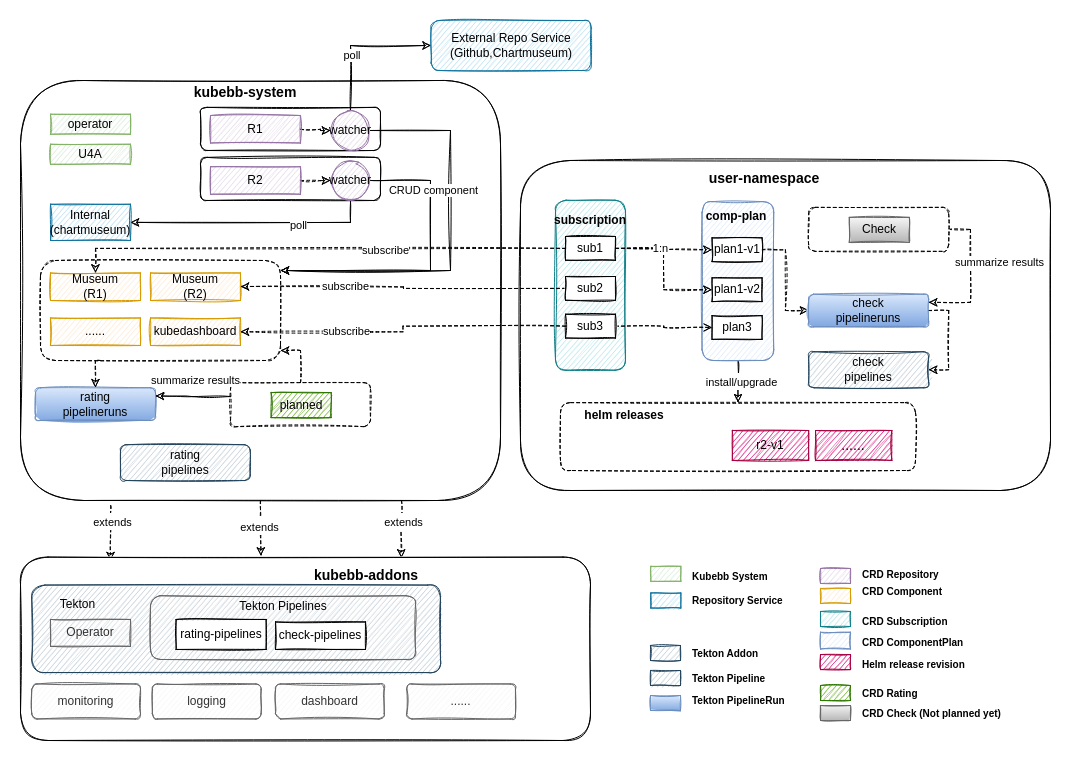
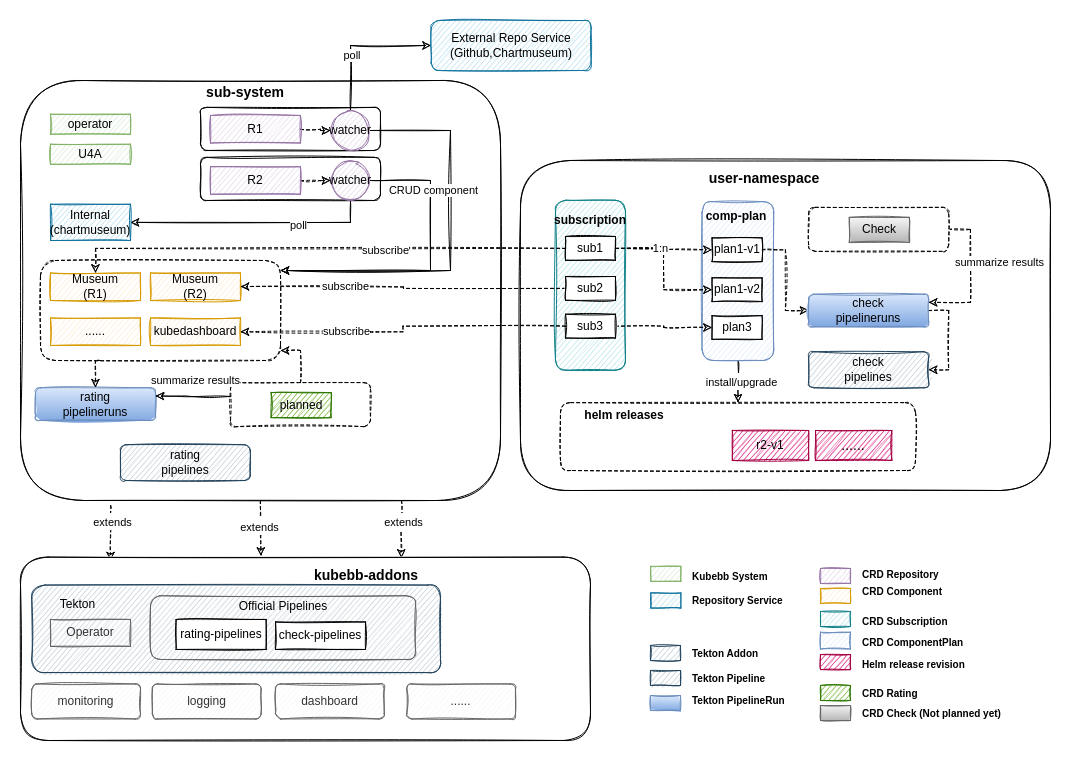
- <mxCell id="18" value="kubebb-system" style="text;html=1;strokeColor=none;fillColor=none;align=center;verticalAlign=middle;whiteSpace=wrap;rounded=0;fontStyle=1;fontSize=14;sketch=1;" parent="1" vertex="1"><mxGeometry x="190" y="76.88" width="110" height="30" as="geometry" /></mxCell>
+ <mxCell id="18" value="sub-system" style="text;html=1;strokeColor=none;fillColor=none;align=center;verticalAlign=middle;whiteSpace=wrap;rounded=0;fontStyle=1;fontSize=14;sketch=1;" parent="1" vertex="1"><mxGeometry x="190" y="76.88" width="110" height="30" as="geometry" /></mxCell>
- <mxCell id="62" style="edgeStyle=orthogonalEdgeStyle;rounded=0;orthogonalLoop=1;jettySize=auto;html=1;dashed=1;sketch=1;endArrow=open;" parent="1" source="63" target="64" edge="1"><mxGeometry relative="1" as="geometry" /></mxCell>
+ <mxCell id="62" style="edgeStyle=orthogonalEdgeStyle;rounded=0;orthogonalLoop=1;jettySize=auto;html=1;dashed=1;sketch=1;" parent="1" source="63" target="64" edge="1"><mxGeometry relative="1" as="geometry" /></mxCell>
- <mxCell id="79" value="Tekton Pipelines" style="text;html=1;strokeColor=none;fillColor=none;align=center;verticalAlign=middle;whiteSpace=wrap;rounded=0;sketch=1;" parent="1" vertex="1"><mxGeometry x="192.5" y="591.46" width="180" height="30" as="geometry" /></mxCell>
+ <mxCell id="79" value="Official Pipelines" style="text;html=1;strokeColor=none;fillColor=none;align=center;verticalAlign=middle;whiteSpace=wrap;rounded=0;sketch=1;" parent="1" vertex="1"><mxGeometry x="192.5" y="591.46" width="180" height="30" as="geometry" /></mxCell>
